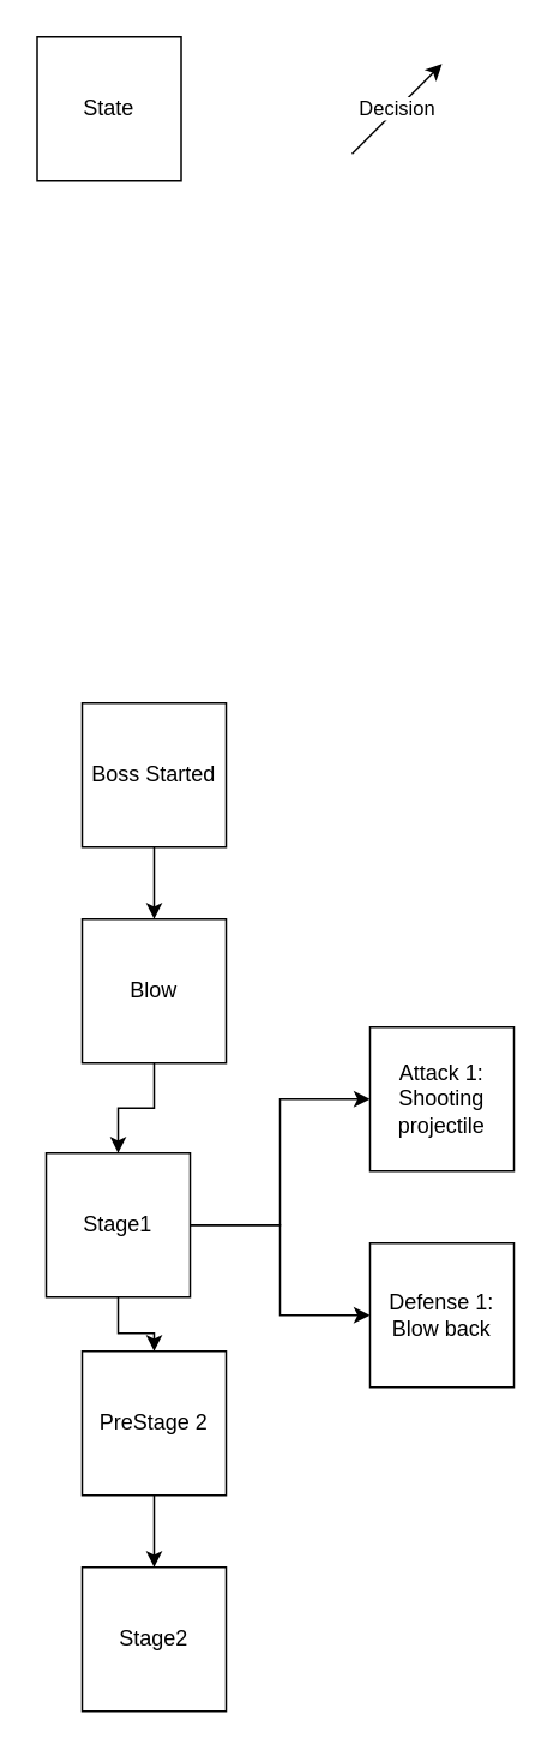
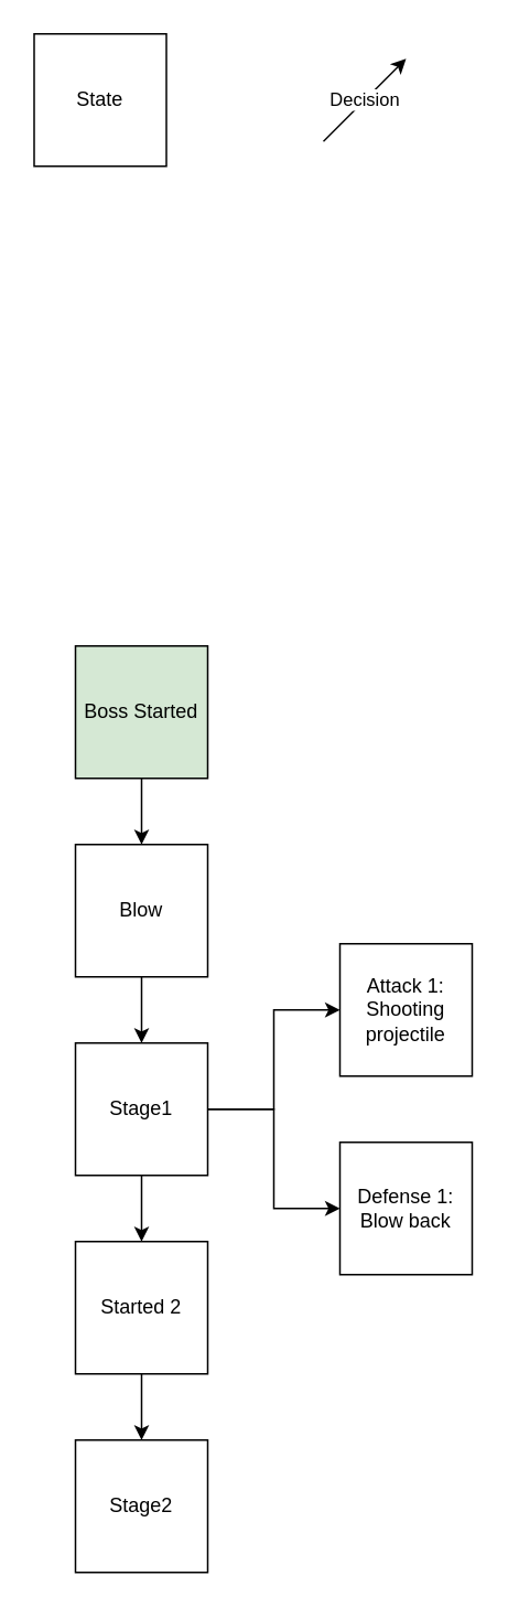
- <mxCell id="4" value="Boss Started" style="whiteSpace=wrap;html=1;aspect=fixed;" vertex="1" parent="1"><mxGeometry x="45" y="390" width="80" height="80" as="geometry" /></mxCell>
+ <mxCell id="4" value="Boss Started" style="whiteSpace=wrap;html=1;aspect=fixed;fillColor=#d5e8d4;" vertex="1" parent="1"><mxGeometry x="45" y="390" width="80" height="80" as="geometry" /></mxCell>
- <mxCell id="10" value="Stage1" style="whiteSpace=wrap;html=1;aspect=fixed;" vertex="1" parent="1"><mxGeometry x="25" y="640" width="80" height="80" as="geometry" /></mxCell>
+ <mxCell id="10" value="Stage1" style="whiteSpace=wrap;html=1;aspect=fixed;" vertex="1" parent="1"><mxGeometry x="45" y="630" width="80" height="80" as="geometry" /></mxCell>
- <mxCell id="12" value="PreStage 2" style="whiteSpace=wrap;html=1;aspect=fixed;" vertex="1" parent="1"><mxGeometry x="45" y="750" width="80" height="80" as="geometry" /></mxCell>
+ <mxCell id="12" value="Started 2" style="whiteSpace=wrap;html=1;aspect=fixed;" vertex="1" parent="1"><mxGeometry x="45" y="750" width="80" height="80" as="geometry" /></mxCell>
